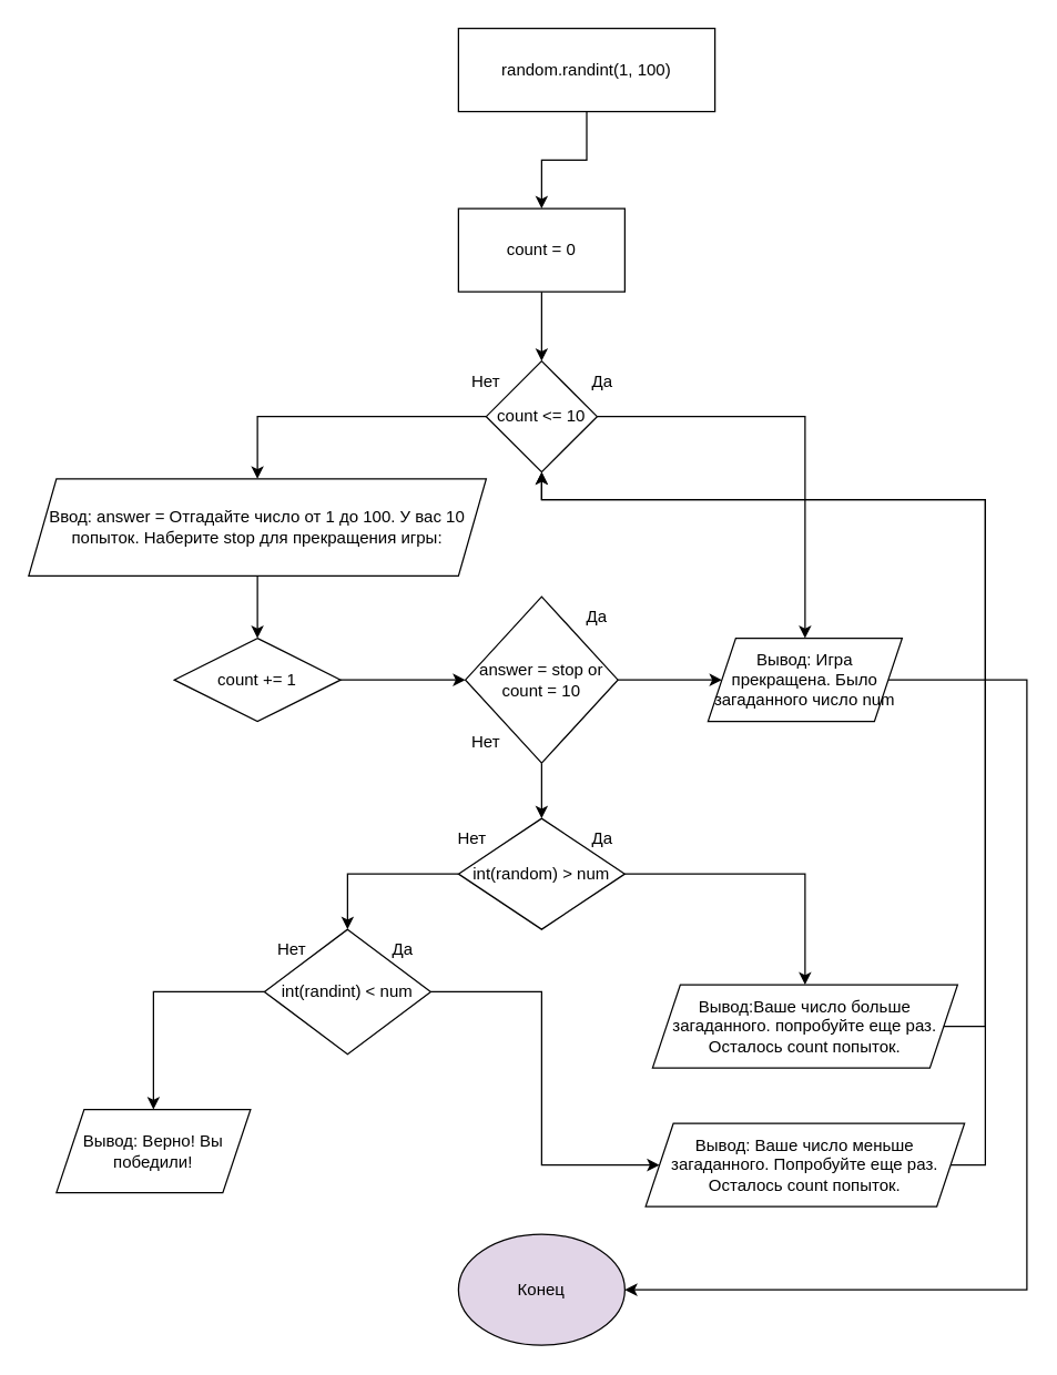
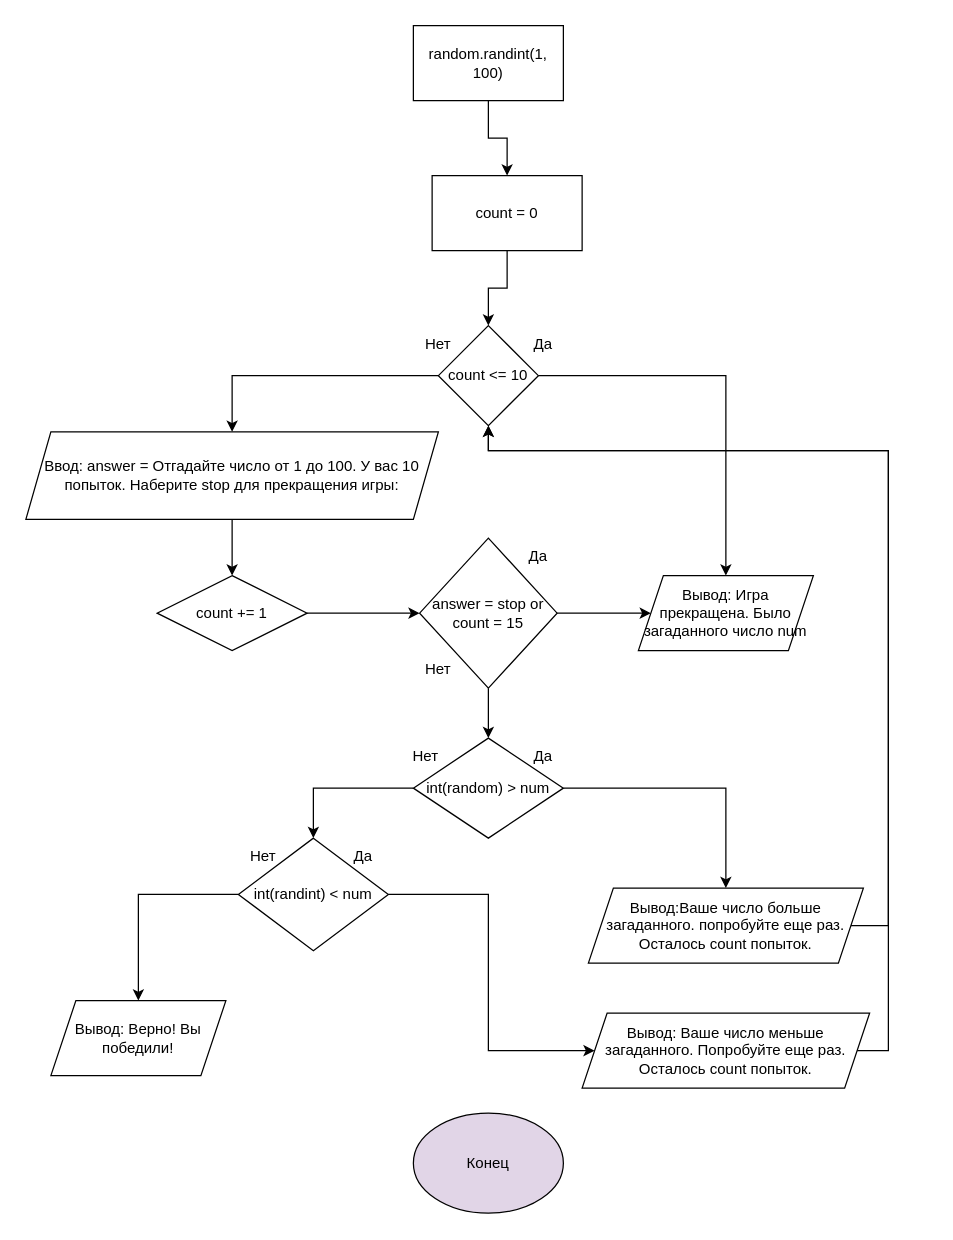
- <mxCell id="3" value="random.randint(1, 100)" style="rounded=0;whiteSpace=wrap;html=1;" vertex="1" parent="1"><mxGeometry x="330" y="20" width="185" height="60" as="geometry" /></mxCell>
+ <mxCell id="3" value="random.randint(1, 100)" style="rounded=0;whiteSpace=wrap;html=1;" vertex="1" parent="1"><mxGeometry x="330" y="20" width="120" height="60" as="geometry" /></mxCell>
- <mxCell id="5" value="count = 0" style="rounded=0;whiteSpace=wrap;html=1;" vertex="1" parent="1"><mxGeometry x="330" y="150" width="120" height="60" as="geometry" /></mxCell>
+ <mxCell id="5" value="count = 0" style="rounded=0;whiteSpace=wrap;html=1;" vertex="1" parent="1"><mxGeometry x="345" y="140" width="120" height="60" as="geometry" /></mxCell>
- <mxCell id="17" value="answer = stop or count = 10" style="rhombus;whiteSpace=wrap;html=1;" vertex="1" parent="1"><mxGeometry x="335" y="430" width="110" height="120" as="geometry" /></mxCell>
+ <mxCell id="17" value="answer = stop or count = 15" style="rhombus;whiteSpace=wrap;html=1;" vertex="1" parent="1"><mxGeometry x="335" y="430" width="110" height="120" as="geometry" /></mxCell>
- <mxCell id="20" style="edgeStyle=orthogonalEdgeStyle;rounded=0;orthogonalLoop=1;jettySize=auto;html=1;entryX=1;entryY=0.5;entryDx=0;entryDy=0;" edge="1" parent="1" source="21" target="37"><mxGeometry relative="1" as="geometry"><Array as="points"><mxPoint x="740" y="490" /><mxPoint x="740" y="930" /></Array></mxGeometry></mxCell>
